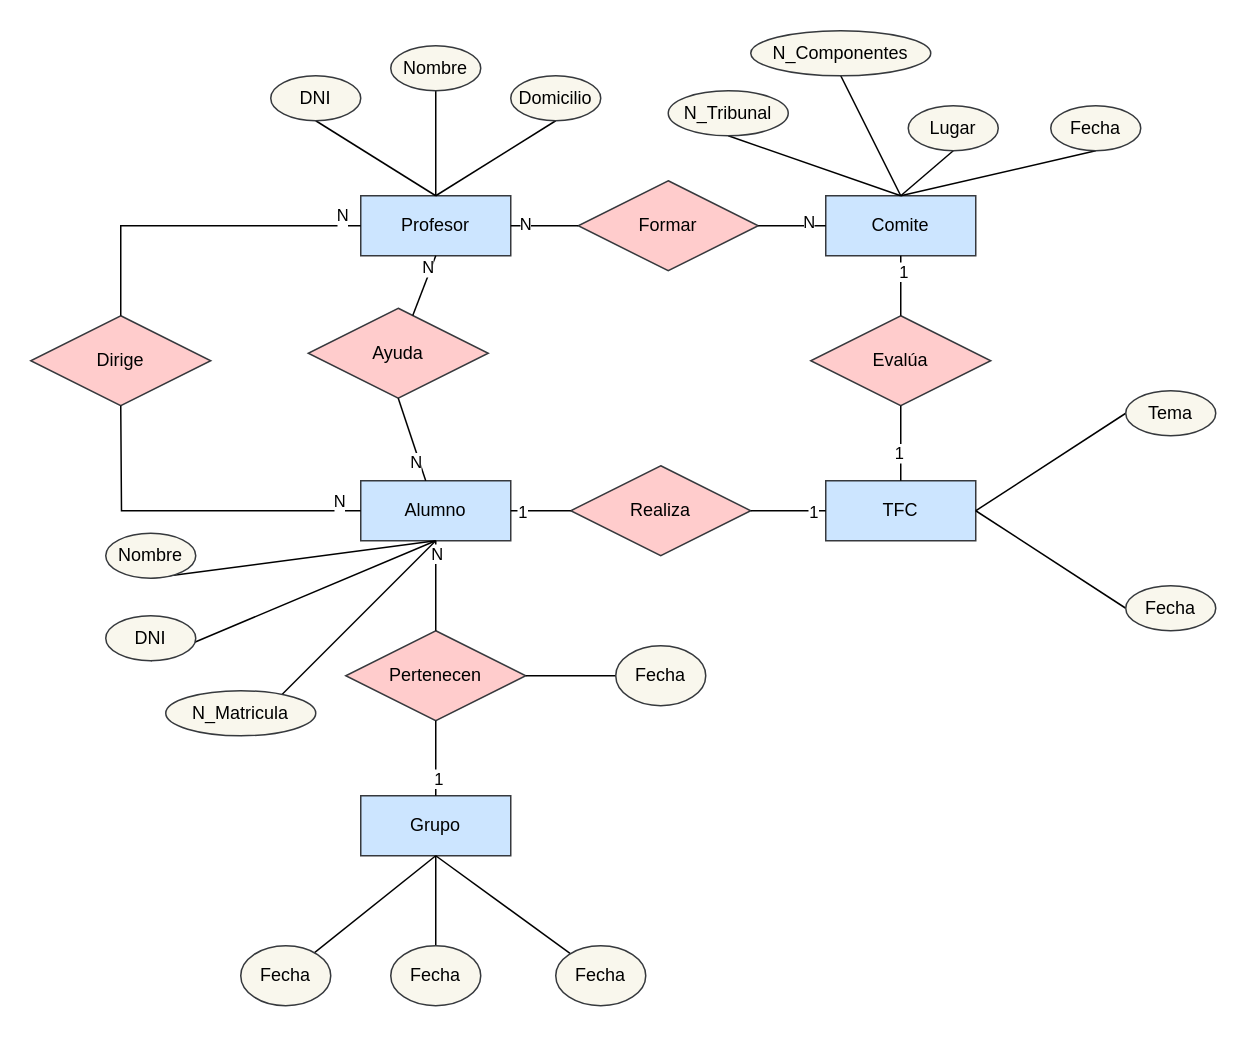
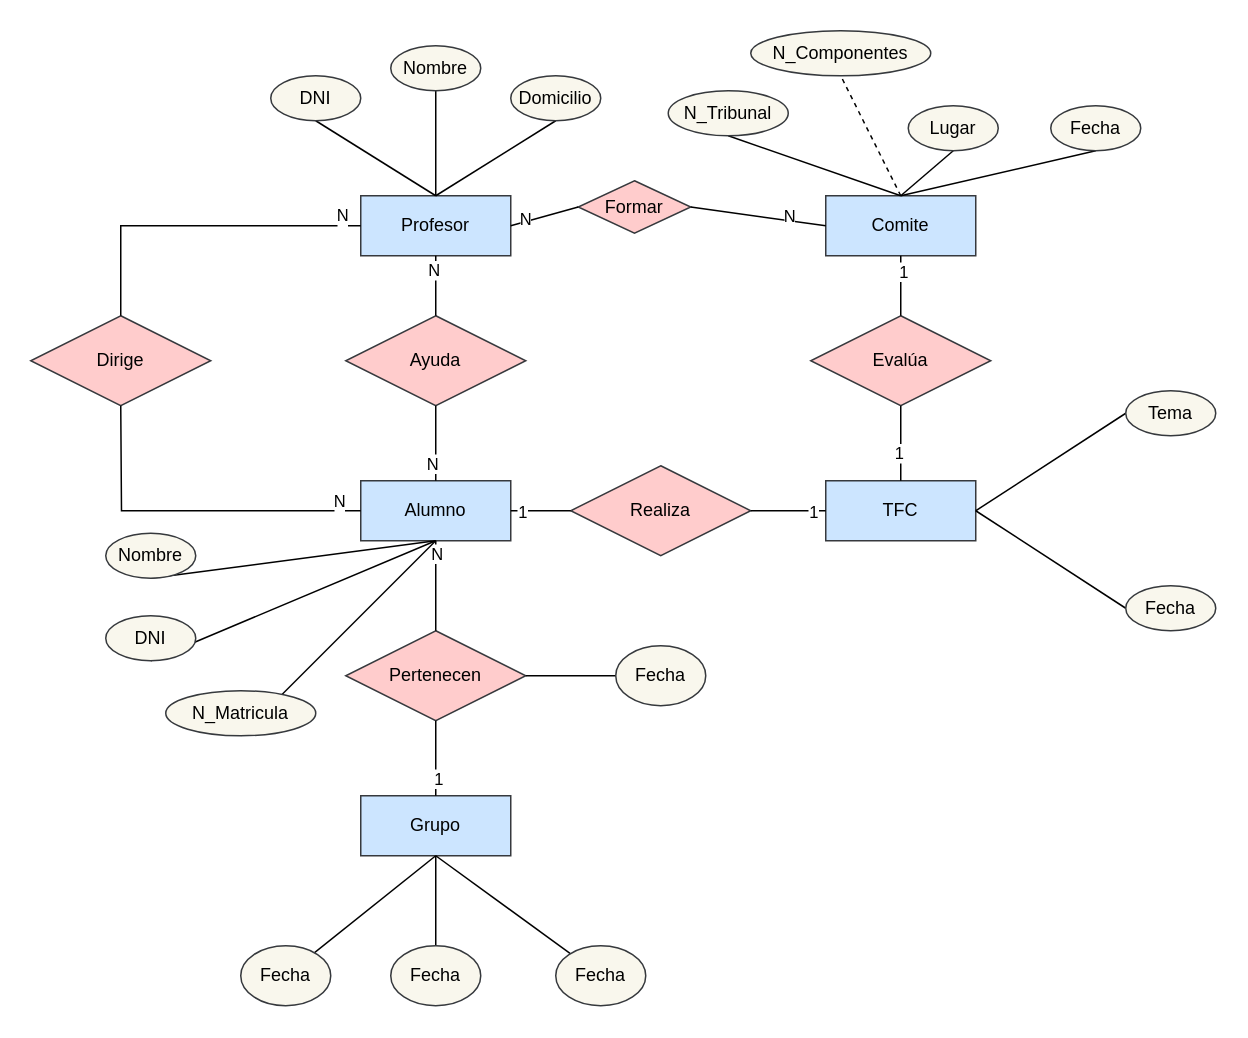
- <mxCell id="53" value="" style="endArrow=none;html=1;rounded=0;entryX=0.5;entryY=1;entryDx=0;entryDy=0;exitX=0.5;exitY=0;exitDx=0;exitDy=0;" parent="1" source="5" target="54" edge="1"><mxGeometry relative="1" as="geometry"><mxPoint x="600" y="150" as="sourcePoint" /><mxPoint x="580" y="-15" as="targetPoint" /></mxGeometry></mxCell>
+ <mxCell id="53" value="" style="endArrow=none;html=1;rounded=0;entryX=0.5;entryY=1;entryDx=0;entryDy=0;exitX=0.5;exitY=0;exitDx=0;exitDy=0;dashed=1;" parent="1" source="5" target="54" edge="1"><mxGeometry relative="1" as="geometry"><mxPoint x="600" y="150" as="sourcePoint" /><mxPoint x="580" y="-15" as="targetPoint" /></mxGeometry></mxCell>
- <mxCell id="8" value="Formar" style="shape=rhombus;perimeter=rhombusPerimeter;whiteSpace=wrap;html=1;align=center;fillColor=#ffcccc;strokeColor=#36393d;" parent="1" vertex="1"><mxGeometry x="385" y="120" width="120" height="60" as="geometry" /></mxCell>
+ <mxCell id="8" value="Formar" style="shape=rhombus;perimeter=rhombusPerimeter;whiteSpace=wrap;html=1;align=center;fillColor=#ffcccc;strokeColor=#36393d;" parent="1" vertex="1"><mxGeometry x="385" y="120" width="75" height="35" as="geometry" /></mxCell>
- <mxCell id="12" value="Ayuda" style="shape=rhombus;perimeter=rhombusPerimeter;whiteSpace=wrap;html=1;align=center;fillColor=#ffcccc;strokeColor=#36393d;" parent="1" vertex="1"><mxGeometry x="205" y="205" width="120" height="60" as="geometry" /></mxCell>
+ <mxCell id="12" value="Ayuda" style="shape=rhombus;perimeter=rhombusPerimeter;whiteSpace=wrap;html=1;align=center;fillColor=#ffcccc;strokeColor=#36393d;" parent="1" vertex="1"><mxGeometry x="230" y="210" width="120" height="60" as="geometry" /></mxCell>
